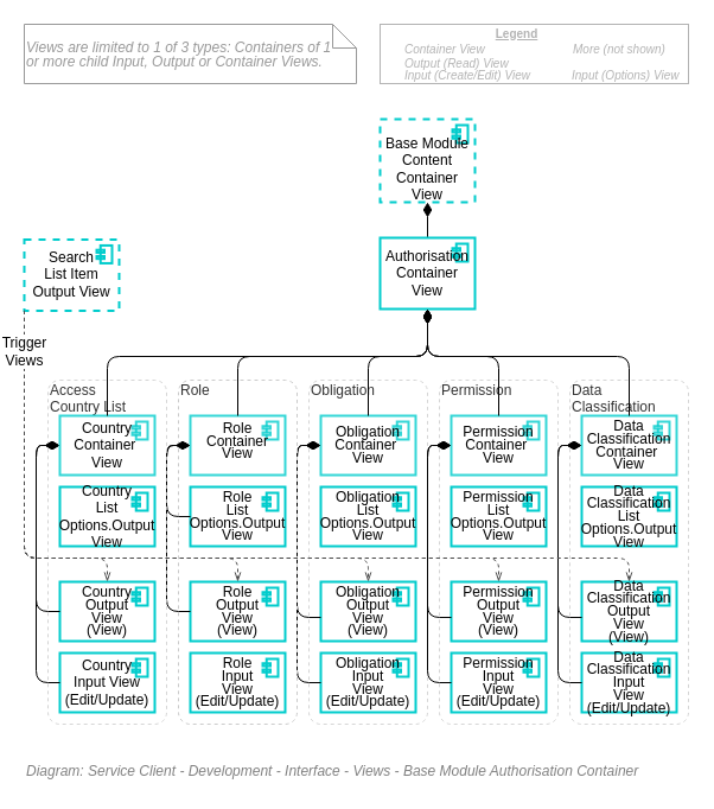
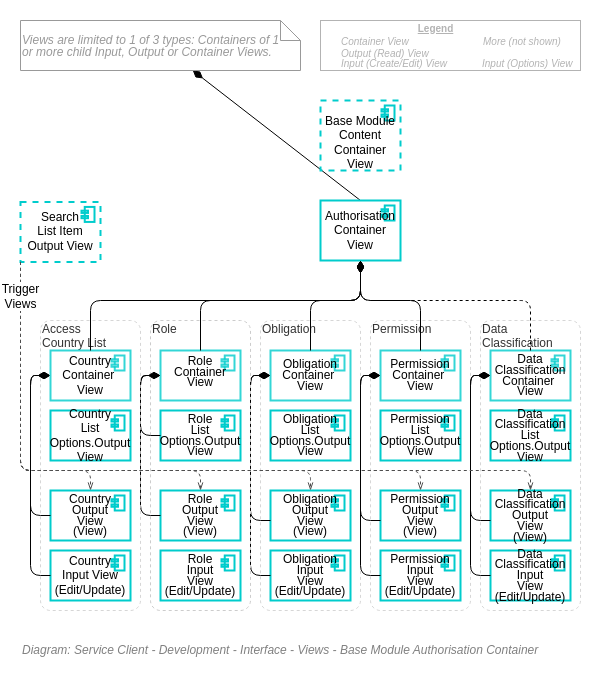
- <mxCell id="39" value="" style="html=1;endArrow=diamondThin;endFill=1;endSize=10;strokeColor=#000000;fontSize=10;entryX=0.5;entryY=1;entryDx=0;entryDy=0;entryPerimeter=0;exitX=0.5;exitY=0;exitDx=0;exitDy=0;exitPerimeter=0;" edge="1" parent="1" source="42" target="40"><mxGeometry width="160" relative="1" as="geometry"><mxPoint x="270" y="290" as="sourcePoint" /><mxPoint x="630" y="140" as="targetPoint" /></mxGeometry></mxCell>
+ <mxCell id="39" value="" style="html=1;endArrow=diamondThin;endFill=1;endSize=10;strokeColor=#000000;fontSize=10;exitX=0.5;exitY=0;exitDx=0;exitDy=0;exitPerimeter=0;" edge="1" parent="1" source="42" target="88"><mxGeometry width="160" relative="1" as="geometry"><mxPoint x="270" y="290" as="sourcePoint" /><mxPoint x="630" y="140" as="targetPoint" /></mxGeometry></mxCell>
- <mxCell id="74" value="" style="html=1;endArrow=diamondThin;endFill=1;edgeStyle=elbowEdgeStyle;elbow=vertical;endSize=10;strokeColor=#000000;fontSize=10;entryX=0.5;entryY=1;entryDx=0;entryDy=0;entryPerimeter=0;exitX=0.5;exitY=0;exitDx=0;exitDy=0;exitPerimeter=0;" edge="1" parent="1" source="67" target="42"><mxGeometry width="160" relative="1" as="geometry"><mxPoint x="430" y="360" as="sourcePoint" /><mxPoint x="370" y="270" as="targetPoint" /><Array as="points"><mxPoint x="450" y="300" /><mxPoint x="470" y="610" /><mxPoint x="460" y="440" /><mxPoint x="460" y="340" /><mxPoint x="350" y="300" /><mxPoint x="360" y="300" /></Array></mxGeometry></mxCell>
+ <mxCell id="74" value="" style="html=1;endArrow=diamondThin;endFill=1;edgeStyle=elbowEdgeStyle;elbow=vertical;endSize=10;strokeColor=#000000;fontSize=10;entryX=0.5;entryY=1;entryDx=0;entryDy=0;entryPerimeter=0;exitX=0.5;exitY=0;exitDx=0;exitDy=0;exitPerimeter=0;dashed=1;" edge="1" parent="1" source="67" target="42"><mxGeometry width="160" relative="1" as="geometry"><mxPoint x="430" y="360" as="sourcePoint" /><mxPoint x="370" y="270" as="targetPoint" /><Array as="points"><mxPoint x="450" y="300" /><mxPoint x="470" y="610" /><mxPoint x="460" y="440" /><mxPoint x="460" y="340" /><mxPoint x="350" y="300" /><mxPoint x="360" y="300" /></Array></mxGeometry></mxCell>
